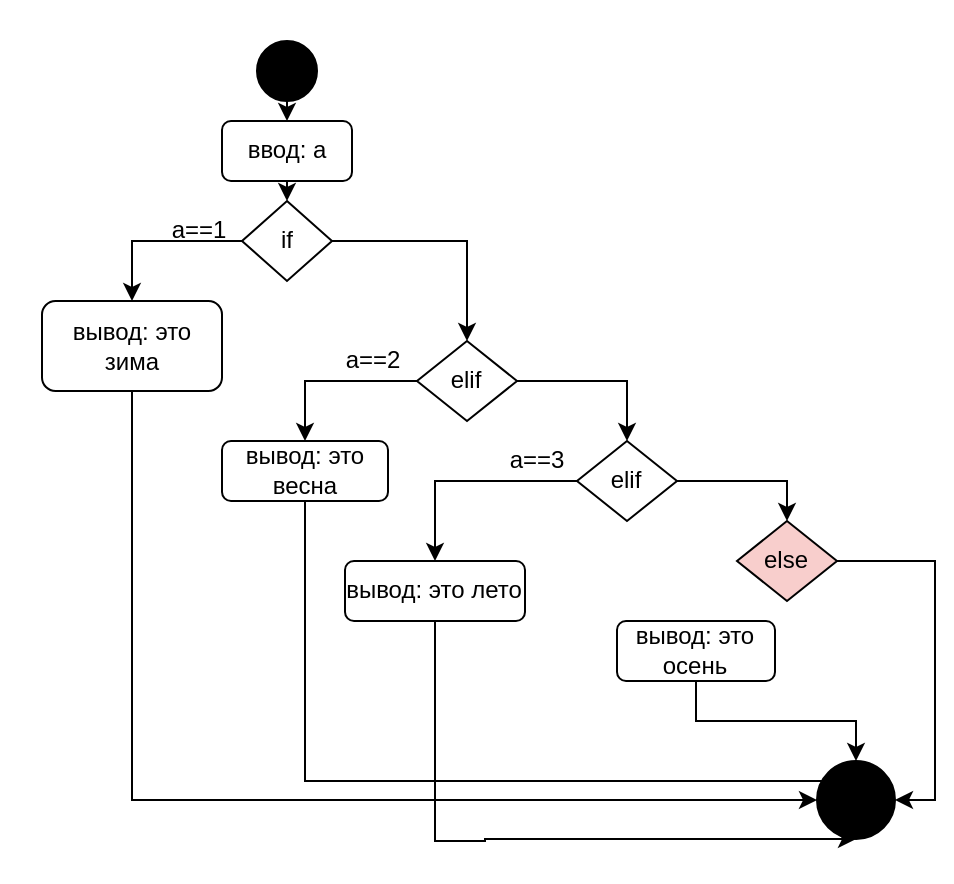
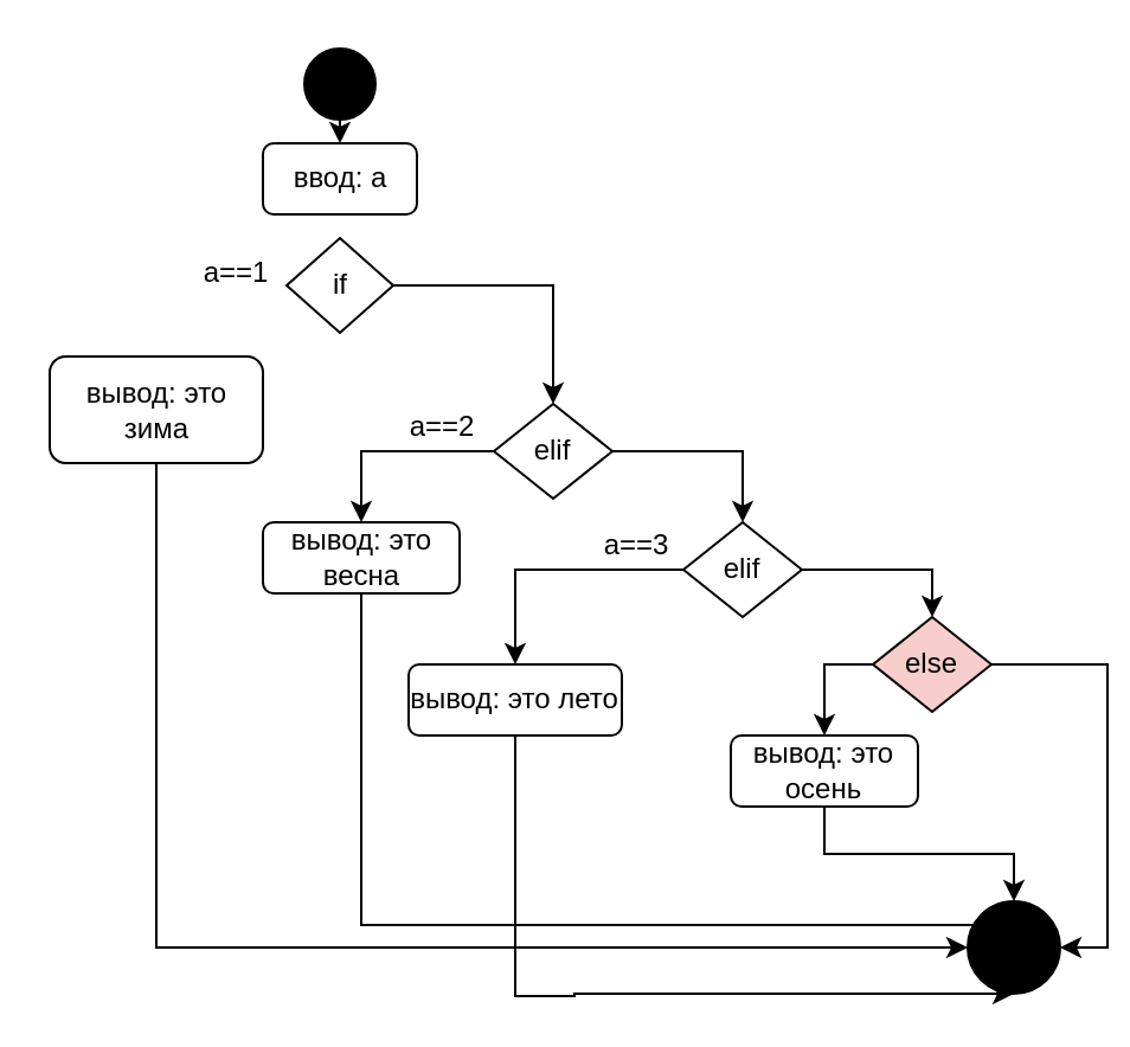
- <mxCell id="4" style="edgeStyle=orthogonalEdgeStyle;rounded=0;orthogonalLoop=1;jettySize=auto;html=1;exitX=0.5;exitY=1;exitDx=0;exitDy=0;entryX=0.5;entryY=0;entryDx=0;entryDy=0;" edge="1" parent="1" source="5" target="8"><mxGeometry relative="1" as="geometry" /></mxCell>
- <mxCell id="6" style="edgeStyle=orthogonalEdgeStyle;rounded=0;orthogonalLoop=1;jettySize=auto;html=1;entryX=0.5;entryY=0;entryDx=0;entryDy=0;" edge="1" parent="1" source="8" target="10"><mxGeometry relative="1" as="geometry" /></mxCell>
+ <mxCell id="24" style="edgeStyle=orthogonalEdgeStyle;rounded=0;orthogonalLoop=1;jettySize=auto;html=1;exitX=0;exitY=0.5;exitDx=0;exitDy=0;" edge="1" parent="1" source="26" target="28"><mxGeometry relative="1" as="geometry" /></mxCell>
